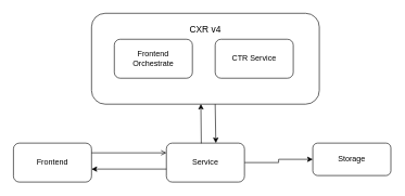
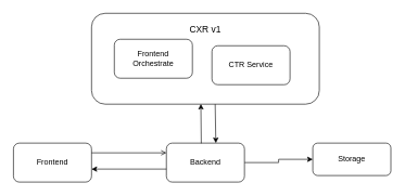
- <mxCell id="7" value="&lt;font style=&quot;font-size: 14px;&quot;&gt;CXR v4&lt;/font&gt;" style="text;html=1;align=center;verticalAlign=middle;whiteSpace=wrap;rounded=0;" vertex="1" parent="3"><mxGeometry x="135" y="10" width="80" height="30" as="geometry" /></mxCell>
+ <mxCell id="7" value="&lt;font style=&quot;font-size: 14px;&quot;&gt;CXR v1&lt;/font&gt;" style="text;html=1;align=center;verticalAlign=middle;whiteSpace=wrap;rounded=0;" vertex="1" parent="3"><mxGeometry x="135" y="10" width="80" height="30" as="geometry" /></mxCell>
- <mxCell id="6" value="CTR Service" style="rounded=1;whiteSpace=wrap;html=1;" vertex="1" parent="3"><mxGeometry x="190" y="40" width="120" height="60" as="geometry" /></mxCell>
+ <mxCell id="6" value="CTR Service" style="rounded=1;whiteSpace=wrap;html=1;" vertex="1" parent="3"><mxGeometry x="185" y="50" width="120" height="60" as="geometry" /></mxCell>
- <mxCell id="9" value="Service" style="rounded=1;whiteSpace=wrap;html=1;" vertex="1" parent="1"><mxGeometry x="255" y="220" width="120" height="60" as="geometry" /></mxCell>
+ <mxCell id="9" value="Backend" style="rounded=1;whiteSpace=wrap;html=1;" vertex="1" parent="1"><mxGeometry x="255" y="220" width="120" height="60" as="geometry" /></mxCell>
